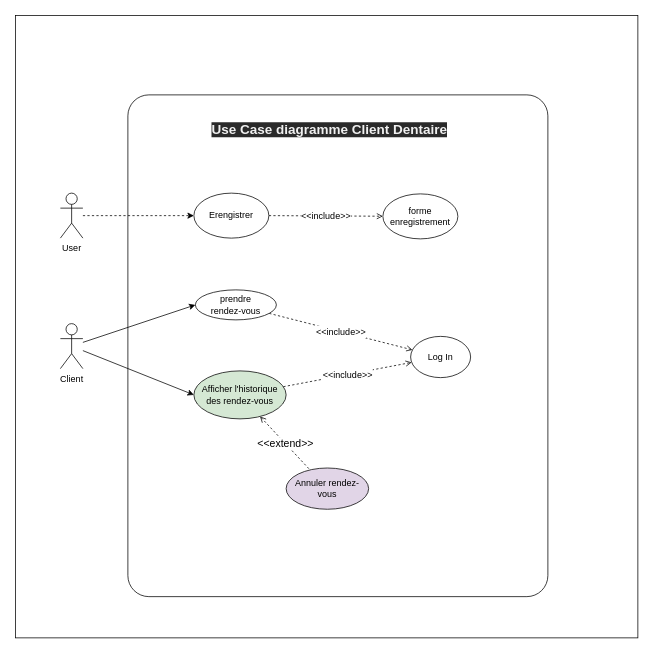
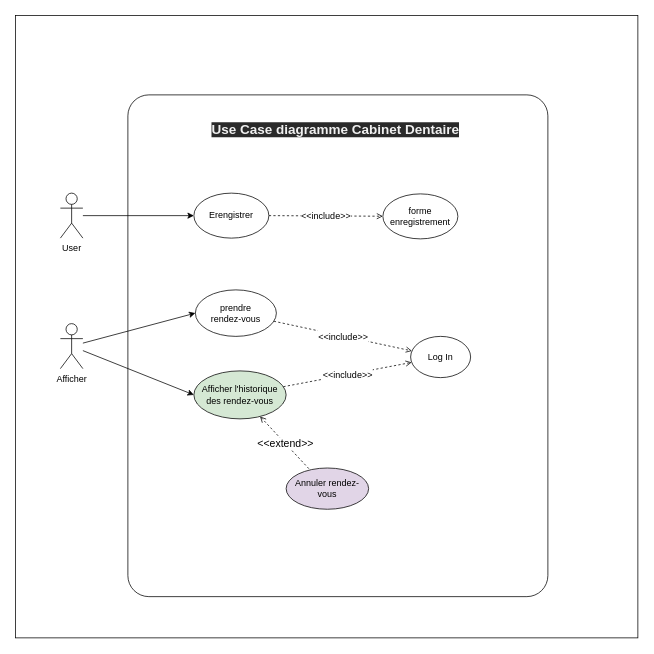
- <mxCell id="19" value="&lt;b style=&quot;color: rgb(240 , 240 , 240) ; font-family: &amp;#34;helvetica&amp;#34; ; font-size: 18px ; font-style: normal ; letter-spacing: normal ; text-align: center ; text-indent: 0px ; text-transform: none ; word-spacing: 0px ; background-color: rgb(42 , 42 , 42)&quot;&gt;Use Case diagramme Client Dentaire&lt;/b&gt;" style="text;whiteSpace=wrap;html=1;fontSize=12;" vertex="1" parent="1"><mxGeometry x="280" y="156" width="360" height="30" as="geometry" /></mxCell>
+ <mxCell id="19" value="&lt;b style=&quot;color: rgb(240 , 240 , 240) ; font-family: &amp;#34;helvetica&amp;#34; ; font-size: 18px ; font-style: normal ; letter-spacing: normal ; text-align: center ; text-indent: 0px ; text-transform: none ; word-spacing: 0px ; background-color: rgb(42 , 42 , 42)&quot;&gt;Use Case diagramme Cabinet Dentaire&lt;/b&gt;" style="text;whiteSpace=wrap;html=1;fontSize=12;" vertex="1" parent="1"><mxGeometry x="280" y="156" width="360" height="30" as="geometry" /></mxCell>
- <mxCell id="7" style="edgeStyle=none;html=1;entryX=0;entryY=0.5;entryDx=0;entryDy=0;fontSize=14;dashed=1;" edge="1" parent="1" source="8" target="10"><mxGeometry relative="1" as="geometry" /></mxCell>
+ <mxCell id="7" style="edgeStyle=none;html=1;entryX=0;entryY=0.5;entryDx=0;entryDy=0;fontSize=14;" edge="1" parent="1" source="8" target="10"><mxGeometry relative="1" as="geometry" /></mxCell>
- <mxCell id="13" value="&lt;font style=&quot;font-size: 12px&quot;&gt;prendre &lt;br&gt;rendez-vous&lt;/font&gt;" style="ellipse;whiteSpace=wrap;html=1;" vertex="1" parent="1"><mxGeometry x="260" y="386" width="108" height="40" as="geometry" /></mxCell>
+ <mxCell id="13" value="&lt;font style=&quot;font-size: 12px&quot;&gt;prendre &lt;br&gt;rendez-vous&lt;/font&gt;" style="ellipse;whiteSpace=wrap;html=1;" vertex="1" parent="1"><mxGeometry x="260" y="386" width="108" height="62" as="geometry" /></mxCell>
- <mxCell id="6" value="Client" style="shape=umlActor;verticalLabelPosition=bottom;verticalAlign=top;html=1;outlineConnect=0;" vertex="1" parent="1"><mxGeometry x="80" y="431" width="30" height="60" as="geometry" /></mxCell>
+ <mxCell id="6" value="Afficher" style="shape=umlActor;verticalLabelPosition=bottom;verticalAlign=top;html=1;outlineConnect=0;" vertex="1" parent="1"><mxGeometry x="80" y="431" width="30" height="60" as="geometry" /></mxCell>
